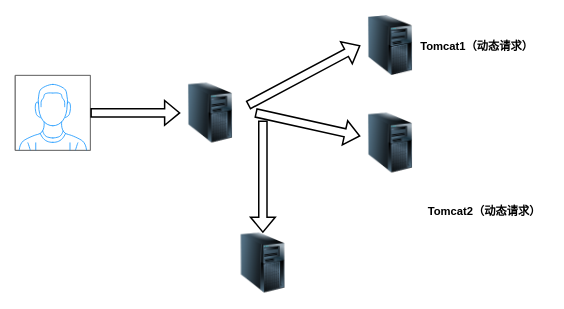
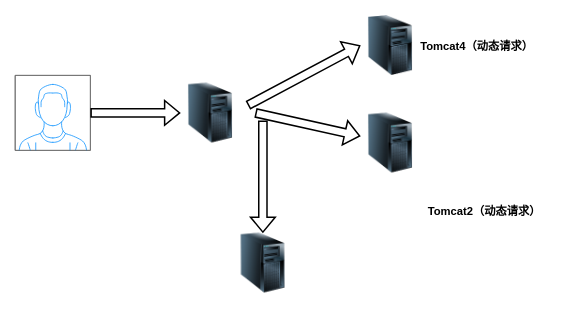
- <mxCell id="11" value="Tomcat1（动态请求）" style="text;html=1;align=center;verticalAlign=middle;resizable=0;points=[];autosize=1;strokeColor=none;fillColor=none;fontSize=15;fontStyle=1" vertex="1" parent="1"><mxGeometry x="550" y="45" width="170" height="30" as="geometry" /></mxCell>
+ <mxCell id="11" value="Tomcat4（动态请求）" style="text;html=1;align=center;verticalAlign=middle;resizable=0;points=[];autosize=1;strokeColor=none;fillColor=none;fontSize=15;fontStyle=1" vertex="1" parent="1"><mxGeometry x="550" y="45" width="170" height="30" as="geometry" /></mxCell>
